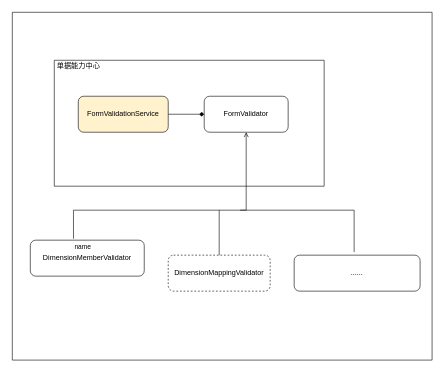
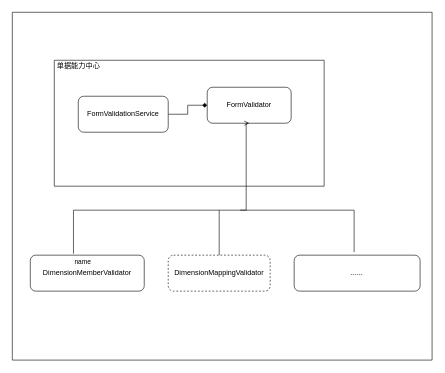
- <mxCell id="6" value="FormValidationService" style="rounded=1;whiteSpace=wrap;html=1;fillColor=#fff2cc;" vertex="1" parent="4"><mxGeometry x="40" y="60" width="150" height="60" as="geometry" /></mxCell>
+ <mxCell id="6" value="FormValidationService" style="rounded=1;whiteSpace=wrap;html=1;" vertex="1" parent="4"><mxGeometry x="40" y="60" width="150" height="60" as="geometry" /></mxCell>
- <mxCell id="7" value="FormValidator" style="rounded=1;whiteSpace=wrap;html=1;" vertex="1" parent="4"><mxGeometry x="250" y="60" width="140" height="60" as="geometry" /></mxCell>
+ <mxCell id="7" value="FormValidator" style="rounded=1;whiteSpace=wrap;html=1;" vertex="1" parent="4"><mxGeometry x="255" y="45" width="140" height="60" as="geometry" /></mxCell>
- <mxCell id="8" value="DimensionMemberValidator" style="rounded=1;whiteSpace=wrap;html=1;" vertex="1" parent="2"><mxGeometry x="30" y="380" width="190" height="60" as="geometry" /></mxCell>
+ <mxCell id="8" value="DimensionMemberValidator" style="rounded=1;whiteSpace=wrap;html=1;" vertex="1" parent="2"><mxGeometry x="30" y="405" width="190" height="60" as="geometry" /></mxCell>
